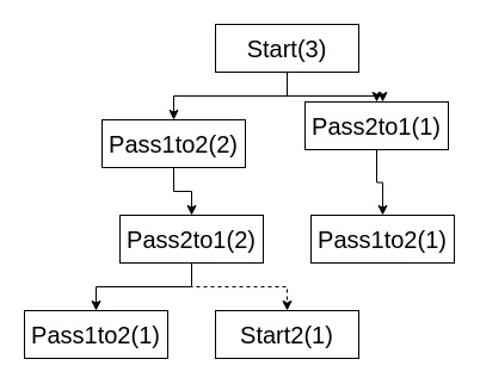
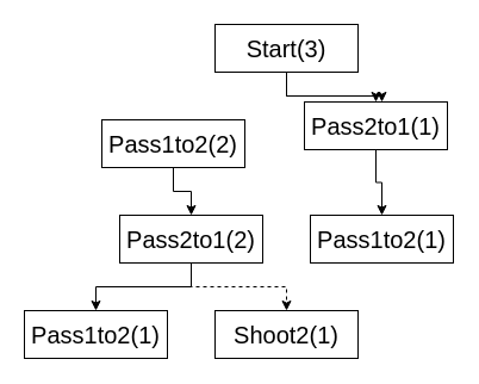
- <mxCell id="4" style="edgeStyle=orthogonalEdgeStyle;rounded=0;orthogonalLoop=1;jettySize=auto;html=1;exitX=0.5;exitY=1;exitDx=0;exitDy=0;entryX=0.5;entryY=0;entryDx=0;entryDy=0;" parent="1" source="5" target="10" edge="1"><mxGeometry relative="1" as="geometry"><mxPoint x="160" y="100" as="targetPoint" /></mxGeometry></mxCell>
- <mxCell id="15" value="&lt;font style=&quot;font-size: 20px;&quot;&gt;Start2(1)&lt;/font&gt;" style="rounded=0;whiteSpace=wrap;html=1;" vertex="1" parent="1"><mxGeometry x="180" y="260" width="120" height="40" as="geometry" /></mxCell>
+ <mxCell id="15" value="&lt;font style=&quot;font-size: 20px;&quot;&gt;Shoot2(1)&lt;/font&gt;" style="rounded=0;whiteSpace=wrap;html=1;" vertex="1" parent="1"><mxGeometry x="180" y="260" width="120" height="40" as="geometry" /></mxCell>
